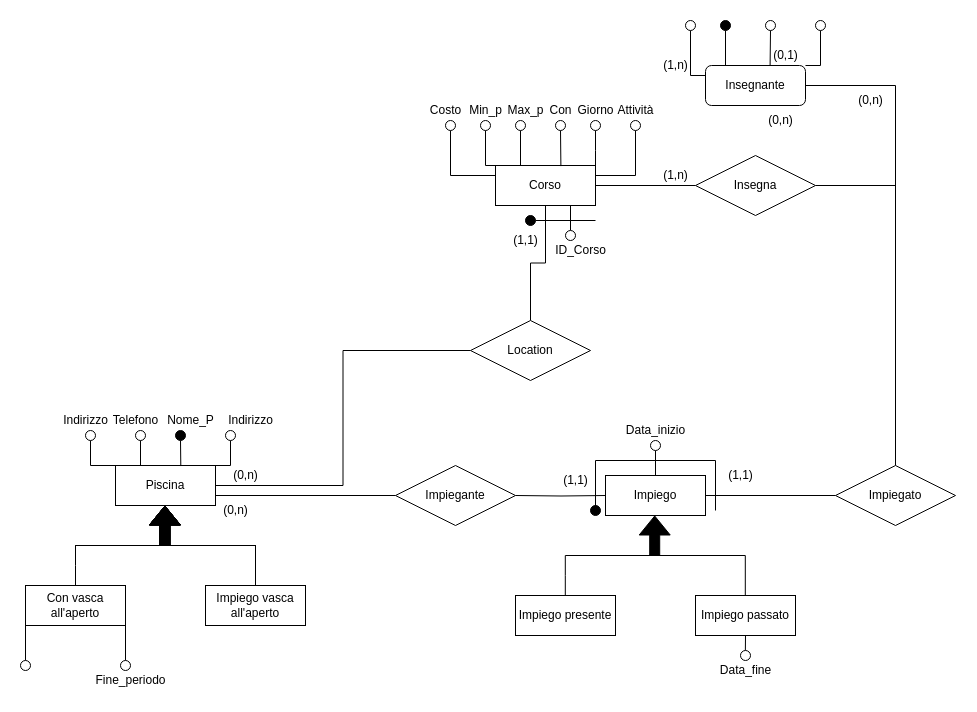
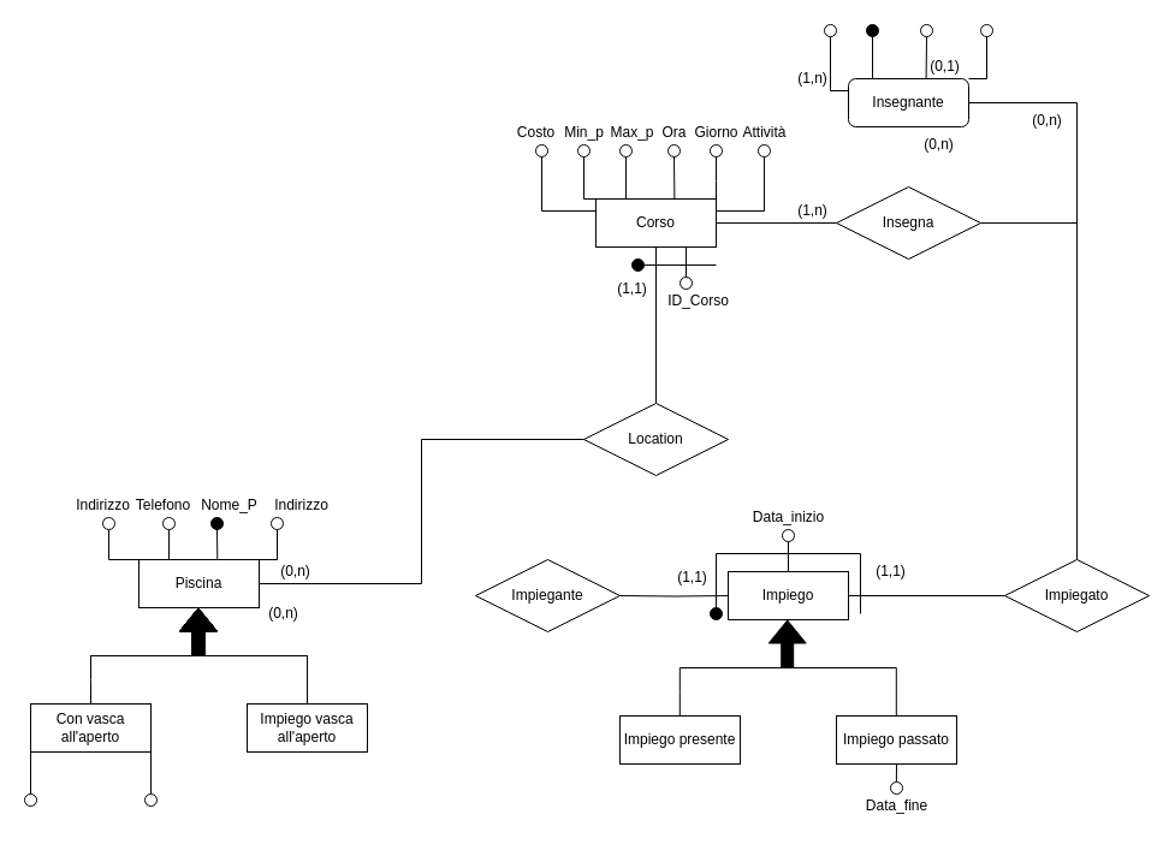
- <mxCell id="43" value="Con" style="text;html=1;align=center;verticalAlign=middle;resizable=0;points=[];autosize=1;strokeColor=none;fillColor=none;" vertex="1" parent="1"><mxGeometry x="540" y="100" width="40" height="20" as="geometry" /></mxCell>
+ <mxCell id="43" value="Ora" style="text;html=1;align=center;verticalAlign=middle;resizable=0;points=[];autosize=1;strokeColor=none;fillColor=none;" vertex="1" parent="1"><mxGeometry x="540" y="100" width="40" height="20" as="geometry" /></mxCell>
- <mxCell id="12" value="Location" style="shape=rhombus;perimeter=rhombusPerimeter;whiteSpace=wrap;html=1;align=center;" vertex="1" parent="1"><mxGeometry x="470" y="320" width="120" height="60" as="geometry" /></mxCell>
+ <mxCell id="12" value="Location" style="shape=rhombus;perimeter=rhombusPerimeter;whiteSpace=wrap;html=1;align=center;" vertex="1" parent="1"><mxGeometry x="485" y="335" width="120" height="60" as="geometry" /></mxCell>
- <mxCell id="70" style="edgeStyle=orthogonalEdgeStyle;rounded=0;orthogonalLoop=1;jettySize=auto;html=1;exitX=1;exitY=0.75;exitDx=0;exitDy=0;entryX=0;entryY=0.5;entryDx=0;entryDy=0;endArrow=none;endFill=0;fillColor=#000000;" edge="1" parent="1" source="74" target="83"><mxGeometry relative="1" as="geometry" /></mxCell>
- <mxCell id="106" value="Fine_periodo" style="text;html=1;align=center;verticalAlign=middle;resizable=0;points=[];autosize=1;strokeColor=none;fillColor=none;" vertex="1" parent="1"><mxGeometry x="85" y="670" width="90" height="20" as="geometry" /></mxCell>
